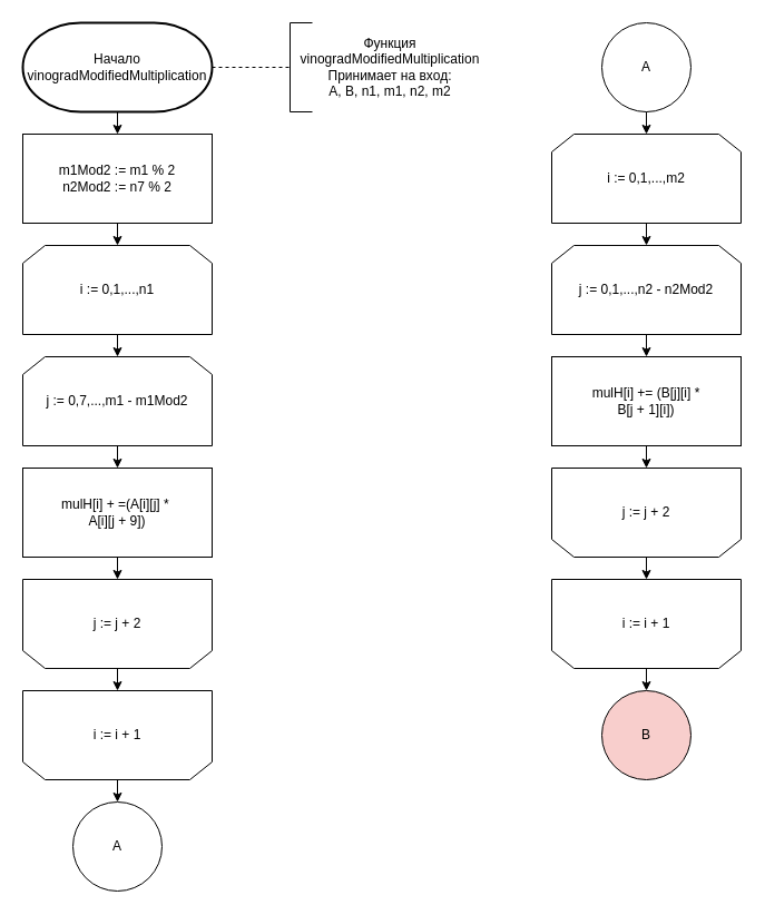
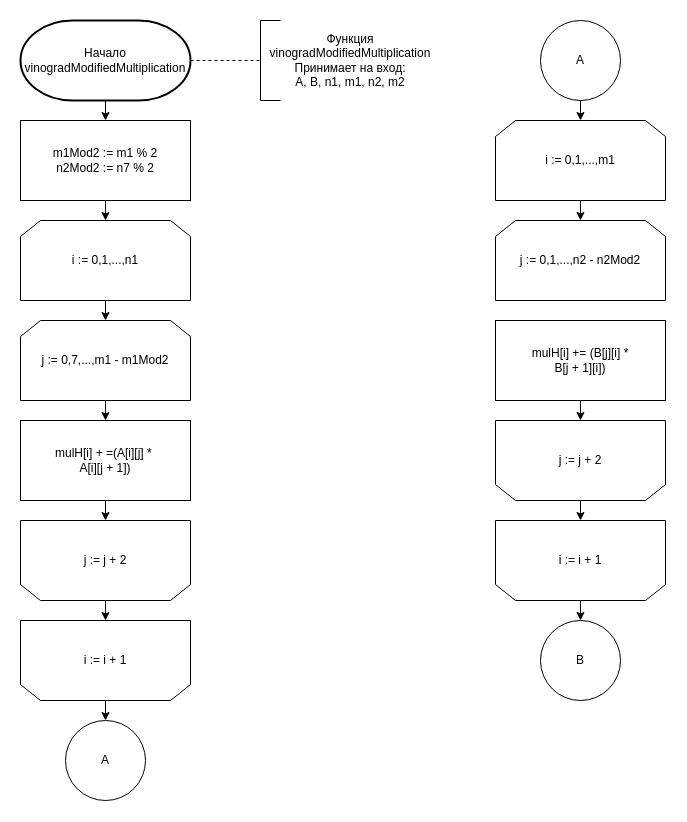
- <mxCell id="20" value="i := 0,1,...,m2" style="shape=loopLimit;whiteSpace=wrap;html=1;fillColor=#ffffff;" parent="1" vertex="1"><mxGeometry x="495" y="120" width="170" height="80" as="geometry" /></mxCell>
+ <mxCell id="20" value="i := 0,1,...,m1" style="shape=loopLimit;whiteSpace=wrap;html=1;fillColor=#ffffff;" parent="1" vertex="1"><mxGeometry x="495" y="120" width="170" height="80" as="geometry" /></mxCell>
- <mxCell id="25" value="" style="endArrow=classic;html=1;exitX=0.5;exitY=1;exitDx=0;exitDy=0;entryX=0.5;entryY=0;entryDx=0;entryDy=0;" parent="1" source="22" target="24" edge="1"><mxGeometry width="50" height="50" relative="1" as="geometry"><mxPoint x="660" y="500" as="sourcePoint" /><mxPoint x="710" y="450" as="targetPoint" /></mxGeometry></mxCell>
- <mxCell id="9" value="mulH[i] + =(A[i][j] *&amp;nbsp;&lt;br&gt;A[i][j + 9])" style="rounded=0;whiteSpace=wrap;html=1;" parent="1" vertex="1"><mxGeometry x="20" y="420" width="170" height="80" as="geometry" /></mxCell>
+ <mxCell id="9" value="mulH[i] + =(A[i][j] *&amp;nbsp;&lt;br&gt;A[i][j + 1])" style="rounded=0;whiteSpace=wrap;html=1;" parent="1" vertex="1"><mxGeometry x="20" y="420" width="170" height="80" as="geometry" /></mxCell>
- <mxCell id="32" value="B" style="ellipse;whiteSpace=wrap;html=1;aspect=fixed;fillColor=#f8cecc;" parent="1" vertex="1"><mxGeometry x="540" y="620" width="80" height="80" as="geometry" /></mxCell>
+ <mxCell id="32" value="B" style="ellipse;whiteSpace=wrap;html=1;aspect=fixed;" parent="1" vertex="1"><mxGeometry x="540" y="620" width="80" height="80" as="geometry" /></mxCell>
